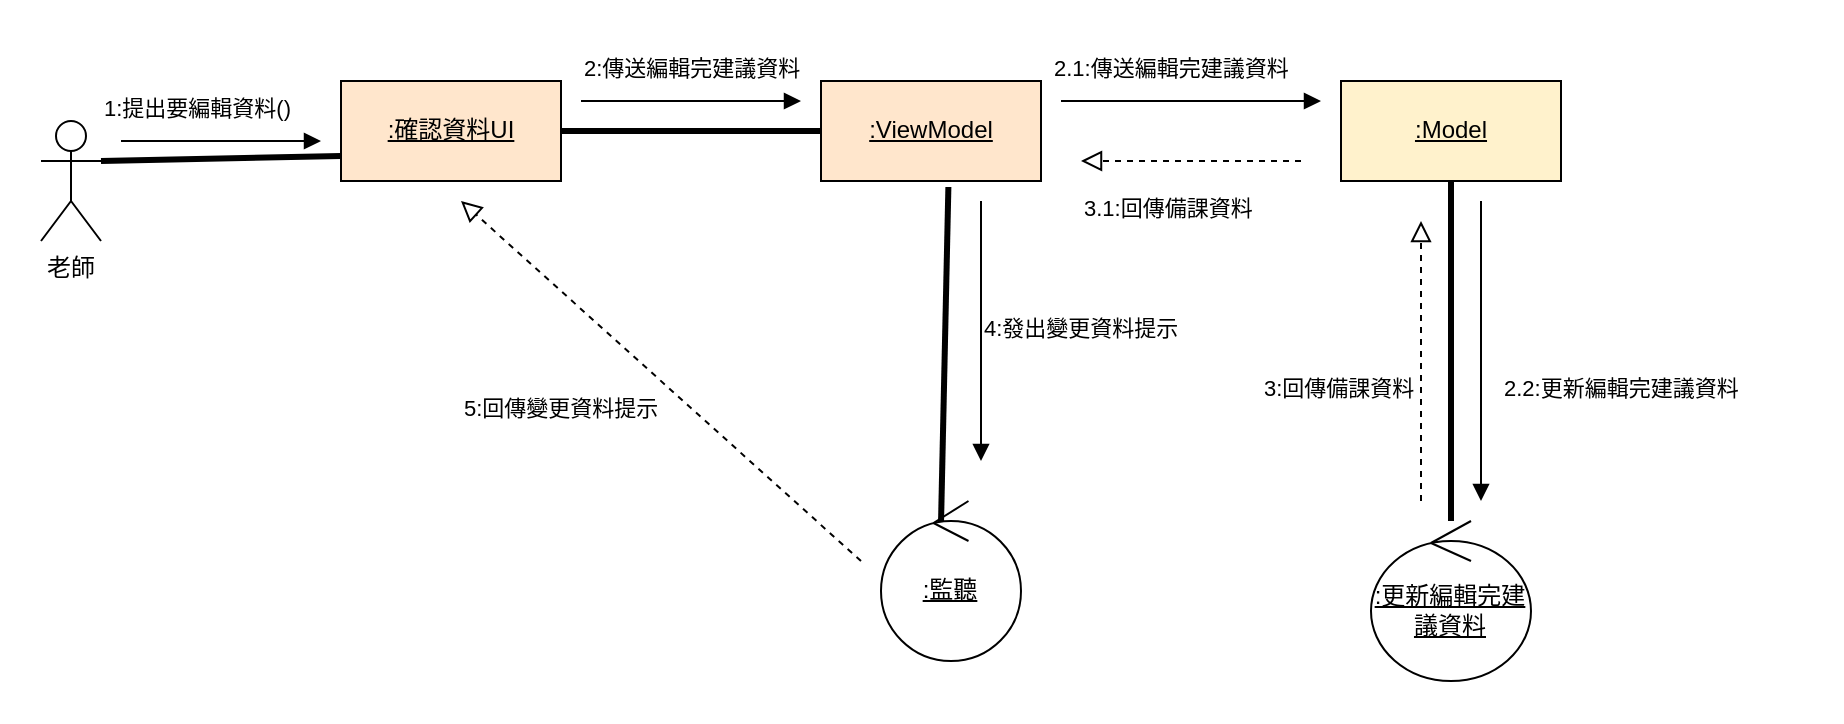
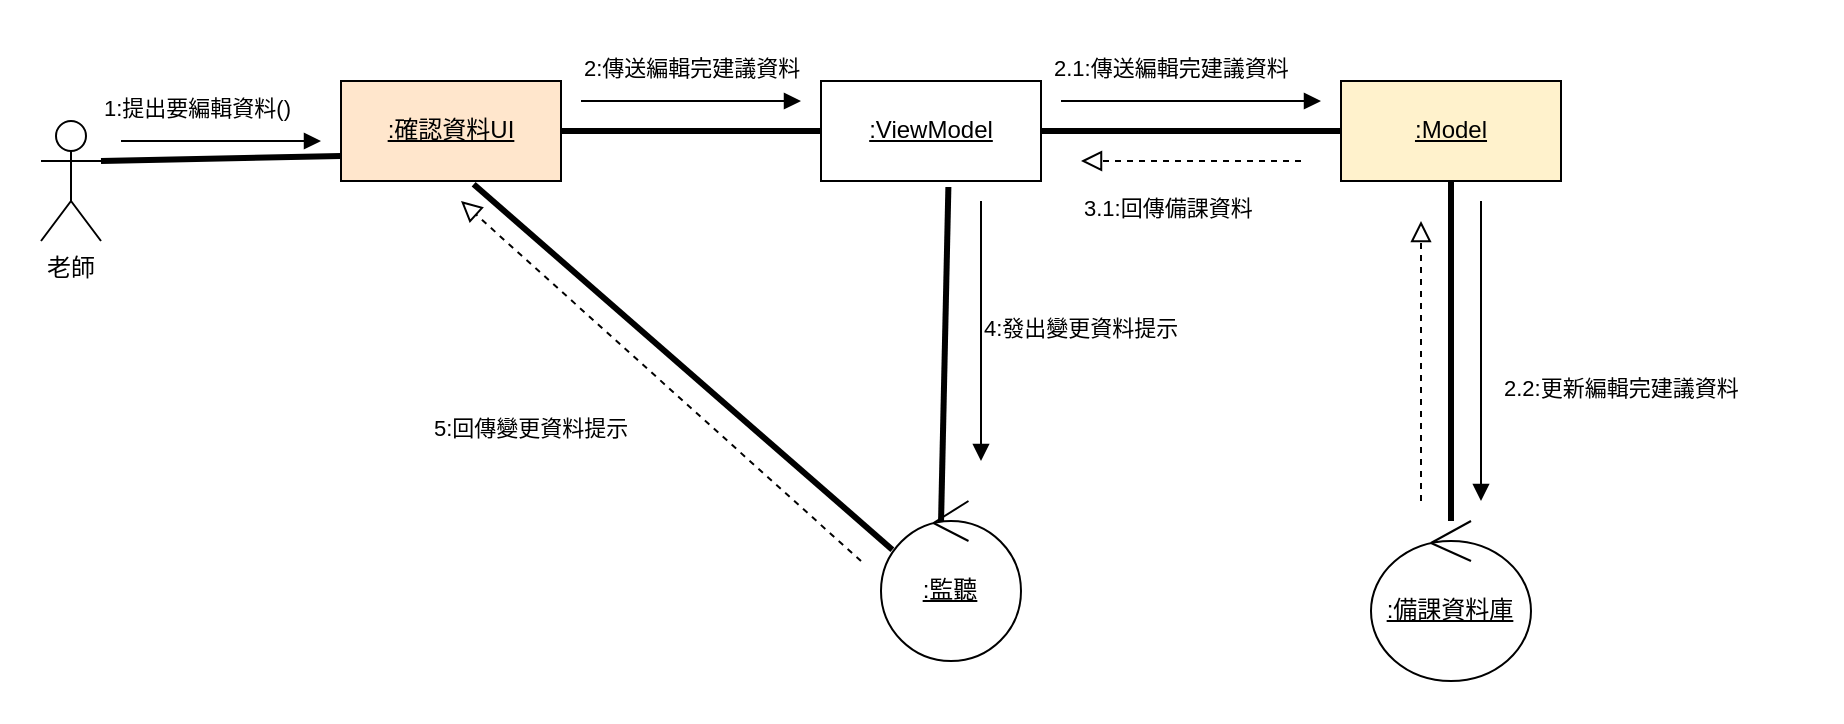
- <mxCell id="6" value="&lt;u&gt;:ViewModel&lt;/u&gt;" style="html=1;fillColor=#ffe6cc;" vertex="1" parent="1"><mxGeometry x="410" y="40" width="110" height="50" as="geometry" /></mxCell>
+ <mxCell id="6" value="&lt;u&gt;:ViewModel&lt;/u&gt;" style="html=1;" vertex="1" parent="1"><mxGeometry x="410" y="40" width="110" height="50" as="geometry" /></mxCell>
+ <mxCell id="11" value="" style="endArrow=none;startArrow=none;endFill=0;startFill=0;endSize=8;html=1;verticalAlign=bottom;labelBackgroundColor=none;strokeWidth=3;rounded=0;exitX=1;exitY=0.5;exitDx=0;exitDy=0;entryX=0;entryY=0.5;entryDx=0;entryDy=0;" edge="1" parent="1" source="6" target="7"><mxGeometry width="160" relative="1" as="geometry"><mxPoint x="290" y="100.833" as="sourcePoint" /><mxPoint x="430" y="19.167" as="targetPoint" /></mxGeometry></mxCell>
+ <mxCell id="19" value="" style="endArrow=none;startArrow=none;endFill=0;startFill=0;endSize=8;html=1;verticalAlign=bottom;labelBackgroundColor=none;strokeWidth=3;rounded=0;entryX=0.603;entryY=1.033;entryDx=0;entryDy=0;entryPerimeter=0;exitX=0.081;exitY=0.304;exitDx=0;exitDy=0;exitPerimeter=0;" edge="1" parent="1" source="8" target="5"><mxGeometry width="160" relative="1" as="geometry"><mxPoint x="490.03" y="170" as="sourcePoint" /><mxPoint x="483.69" y="13" as="targetPoint" /></mxGeometry></mxCell>
- <mxCell id="25" value="&lt;span style=&quot;color: rgb(0, 0, 0); font-family: Helvetica; font-size: 11px; font-style: normal; font-variant-ligatures: normal; font-variant-caps: normal; font-weight: 400; letter-spacing: normal; orphans: 2; text-align: center; text-indent: 0px; text-transform: none; widows: 2; word-spacing: 0px; -webkit-text-stroke-width: 0px; background-color: rgb(255, 255, 255); text-decoration-thickness: initial; text-decoration-style: initial; text-decoration-color: initial; float: none; display: inline !important;&quot;&gt;3:回傳備課資料&lt;/span&gt;" style="text;whiteSpace=wrap;html=1;" vertex="1" parent="1"><mxGeometry x="630" y="180" width="110" height="40" as="geometry" /></mxCell>
- <mxCell id="28" value="&lt;span style=&quot;color: rgb(0, 0, 0); font-family: Helvetica; font-size: 11px; font-style: normal; font-variant-ligatures: normal; font-variant-caps: normal; font-weight: 400; letter-spacing: normal; orphans: 2; text-align: center; text-indent: 0px; text-transform: none; widows: 2; word-spacing: 0px; -webkit-text-stroke-width: 0px; background-color: rgb(255, 255, 255); text-decoration-thickness: initial; text-decoration-style: initial; text-decoration-color: initial; float: none; display: inline !important;&quot;&gt;5:回傳變更資料提示&lt;/span&gt;" style="text;whiteSpace=wrap;html=1;" vertex="1" parent="1"><mxGeometry x="230" y="190" width="130" height="40" as="geometry" /></mxCell>
+ <mxCell id="28" value="&lt;span style=&quot;color: rgb(0, 0, 0); font-family: Helvetica; font-size: 11px; font-style: normal; font-variant-ligatures: normal; font-variant-caps: normal; font-weight: 400; letter-spacing: normal; orphans: 2; text-align: center; text-indent: 0px; text-transform: none; widows: 2; word-spacing: 0px; -webkit-text-stroke-width: 0px; background-color: rgb(255, 255, 255); text-decoration-thickness: initial; text-decoration-style: initial; text-decoration-color: initial; float: none; display: inline !important;&quot;&gt;5:回傳變更資料提示&lt;/span&gt;" style="text;whiteSpace=wrap;html=1;" vertex="1" parent="1"><mxGeometry x="215" y="200" width="130" height="40" as="geometry" /></mxCell>
- <mxCell id="9" value="&lt;u&gt;:更新編輯完建議資料&lt;/u&gt;" style="ellipse;shape=umlControl;whiteSpace=wrap;html=1;" vertex="1" parent="1"><mxGeometry x="685" y="260" width="80" height="80" as="geometry" /></mxCell>
+ <mxCell id="9" value="&lt;u&gt;:備課資料庫&lt;/u&gt;" style="ellipse;shape=umlControl;whiteSpace=wrap;html=1;" vertex="1" parent="1"><mxGeometry x="685" y="260" width="80" height="80" as="geometry" /></mxCell>
